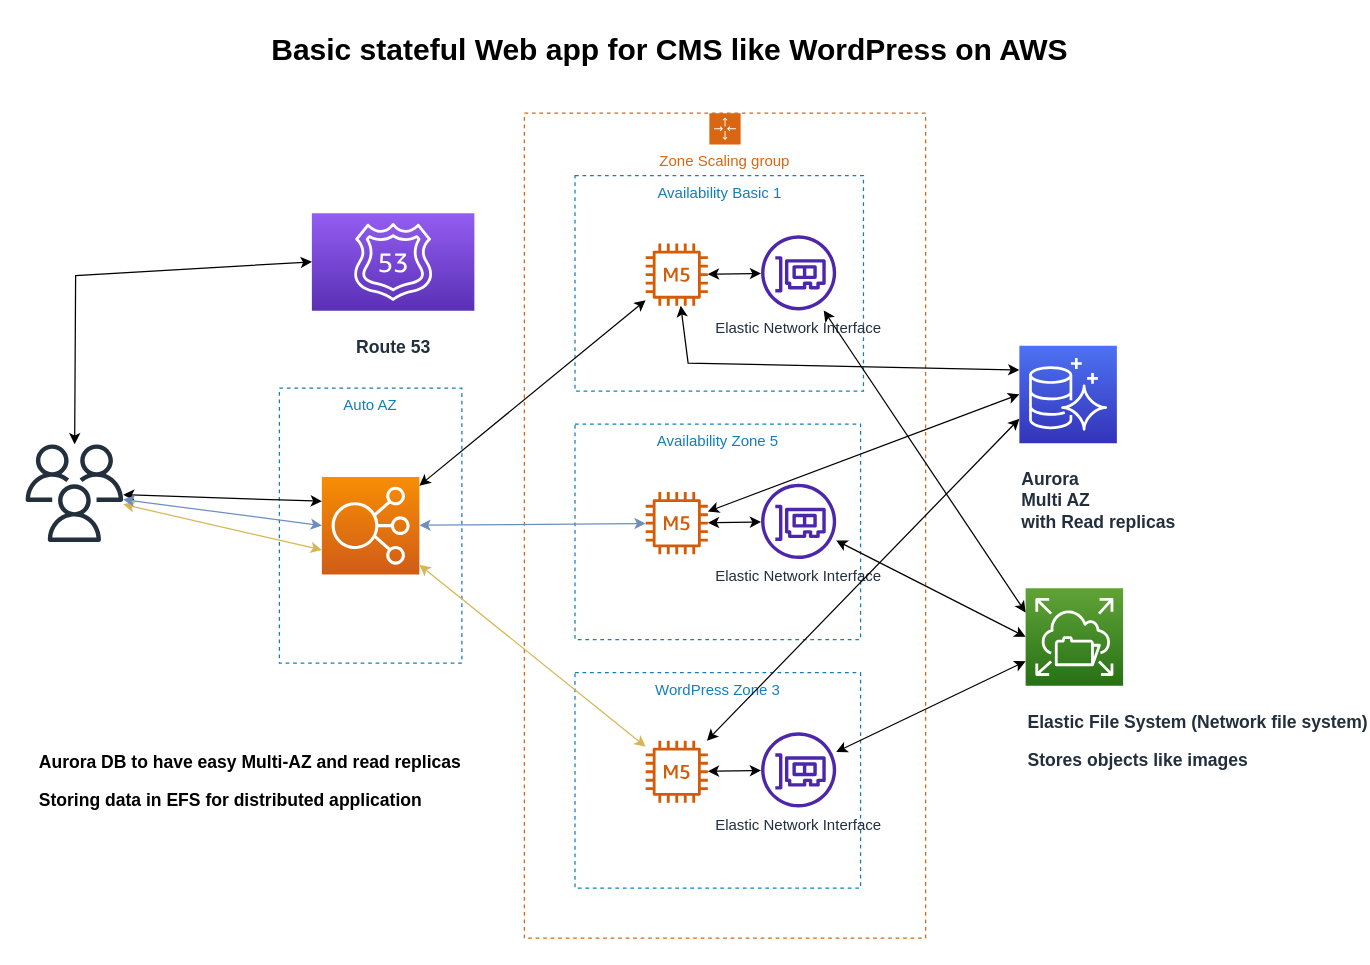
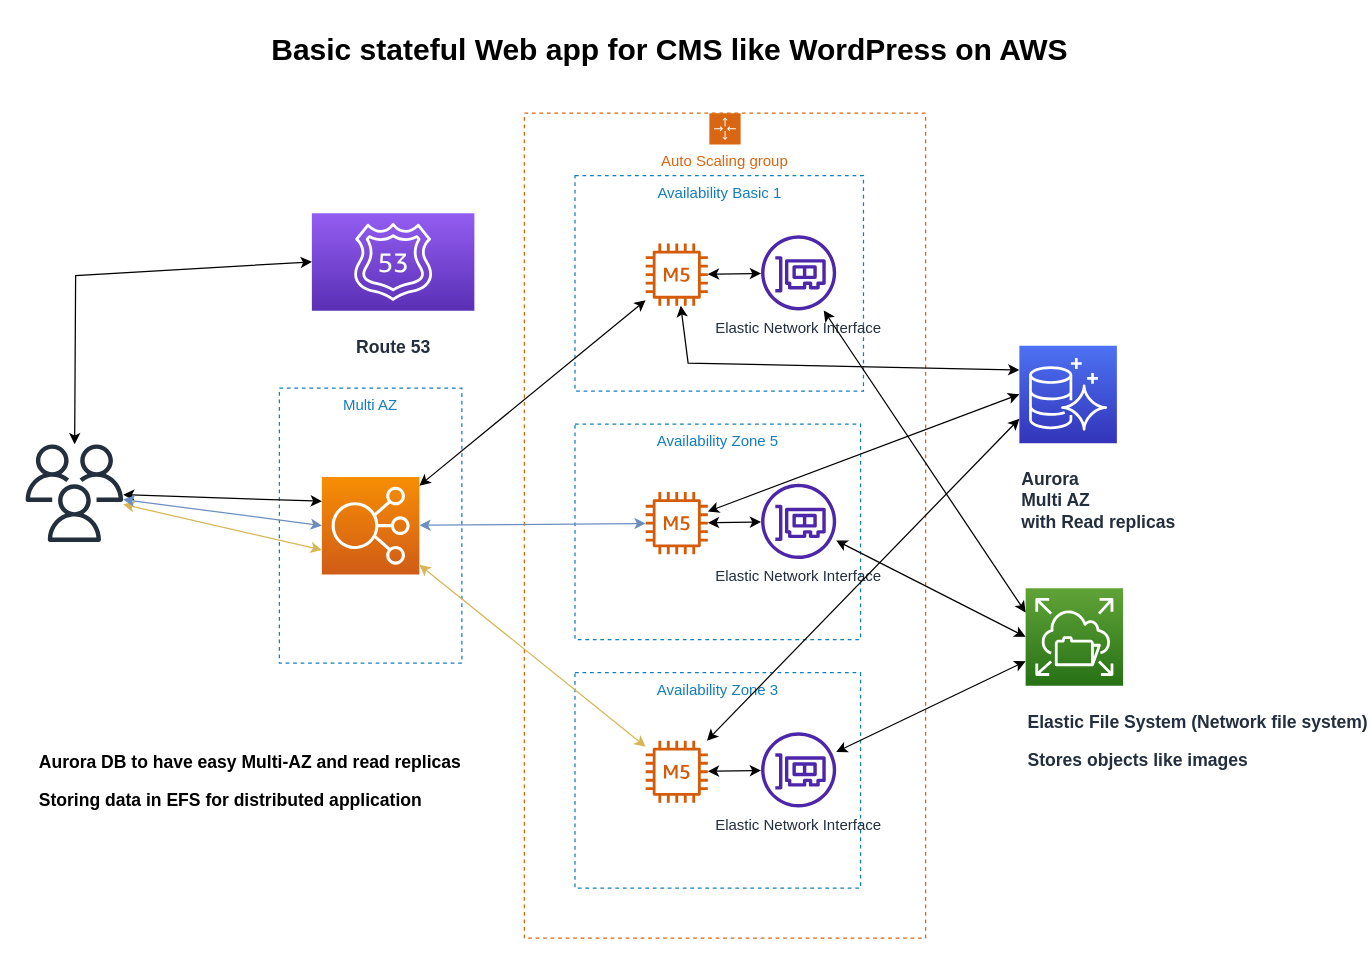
- <mxCell id="5" value="Zone Scaling group" style="points=[[0,0],[0.25,0],[0.5,0],[0.75,0],[1,0],[1,0.25],[1,0.5],[1,0.75],[1,1],[0.75,1],[0.5,1],[0.25,1],[0,1],[0,0.75],[0,0.5],[0,0.25]];outlineConnect=0;gradientColor=none;html=1;whiteSpace=wrap;fontSize=12;fontStyle=0;container=1;pointerEvents=0;collapsible=0;recursiveResize=0;shape=mxgraph.aws4.groupCenter;grIcon=mxgraph.aws4.group_auto_scaling_group;grStroke=1;strokeColor=#D86613;fillColor=none;verticalAlign=top;align=center;fontColor=#D86613;dashed=1;spacingTop=25;" vertex="1" parent="1"><mxGeometry x="419" y="90" width="321" height="660" as="geometry" /></mxCell>
+ <mxCell id="5" value="Auto Scaling group" style="points=[[0,0],[0.25,0],[0.5,0],[0.75,0],[1,0],[1,0.25],[1,0.5],[1,0.75],[1,1],[0.75,1],[0.5,1],[0.25,1],[0,1],[0,0.75],[0,0.5],[0,0.25]];outlineConnect=0;gradientColor=none;html=1;whiteSpace=wrap;fontSize=12;fontStyle=0;container=1;pointerEvents=0;collapsible=0;recursiveResize=0;shape=mxgraph.aws4.groupCenter;grIcon=mxgraph.aws4.group_auto_scaling_group;grStroke=1;strokeColor=#D86613;fillColor=none;verticalAlign=top;align=center;fontColor=#D86613;dashed=1;spacingTop=25;" vertex="1" parent="1"><mxGeometry x="419" y="90" width="321" height="660" as="geometry" /></mxCell>
- <mxCell id="4" value="Auto AZ" style="fillColor=none;strokeColor=#147EBA;dashed=1;verticalAlign=top;fontStyle=0;fontColor=#147EBA;whiteSpace=wrap;html=1;" vertex="1" parent="1"><mxGeometry x="223" y="310" width="146" height="220" as="geometry" /></mxCell>
+ <mxCell id="4" value="Multi AZ" style="fillColor=none;strokeColor=#147EBA;dashed=1;verticalAlign=top;fontStyle=0;fontColor=#147EBA;whiteSpace=wrap;html=1;" vertex="1" parent="1"><mxGeometry x="223" y="310" width="146" height="220" as="geometry" /></mxCell>
- <mxCell id="14" value="WordPress Zone 3" style="fillColor=none;strokeColor=#147EBA;dashed=1;verticalAlign=top;fontStyle=0;fontColor=#147EBA;whiteSpace=wrap;html=1;" vertex="1" parent="6"><mxGeometry y="397.674" width="228.462" height="172.326" as="geometry" /></mxCell>
+ <mxCell id="14" value="Availability Zone 3" style="fillColor=none;strokeColor=#147EBA;dashed=1;verticalAlign=top;fontStyle=0;fontColor=#147EBA;whiteSpace=wrap;html=1;" vertex="1" parent="6"><mxGeometry y="397.674" width="228.462" height="172.326" as="geometry" /></mxCell>
